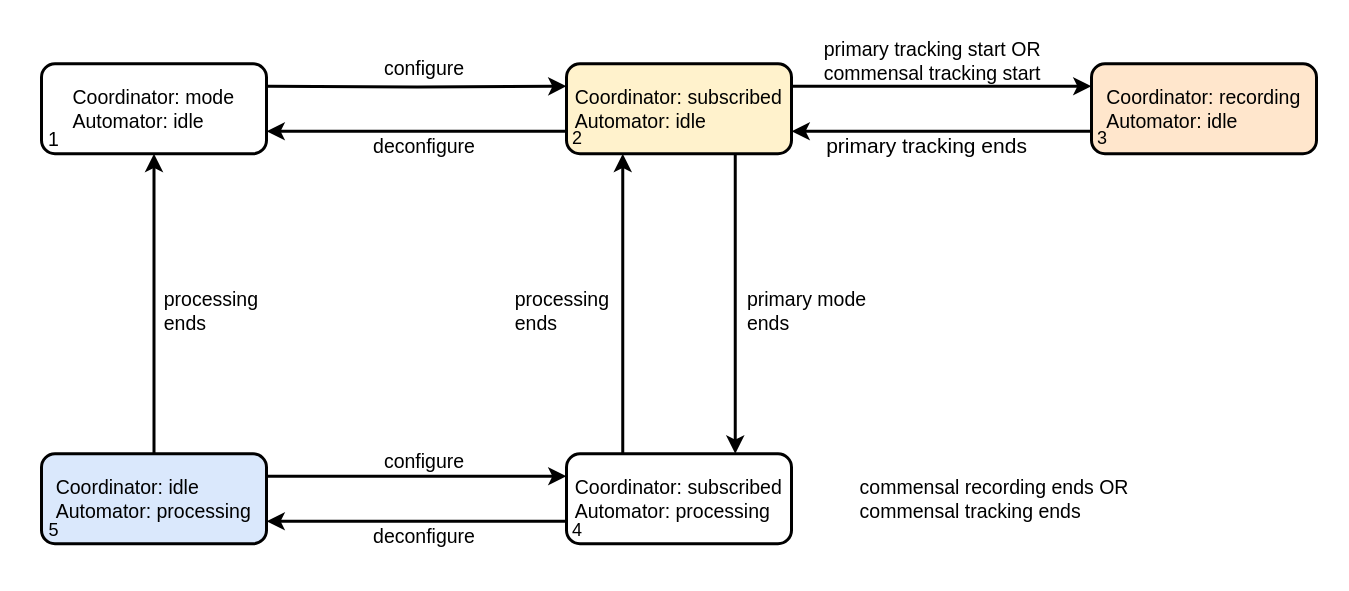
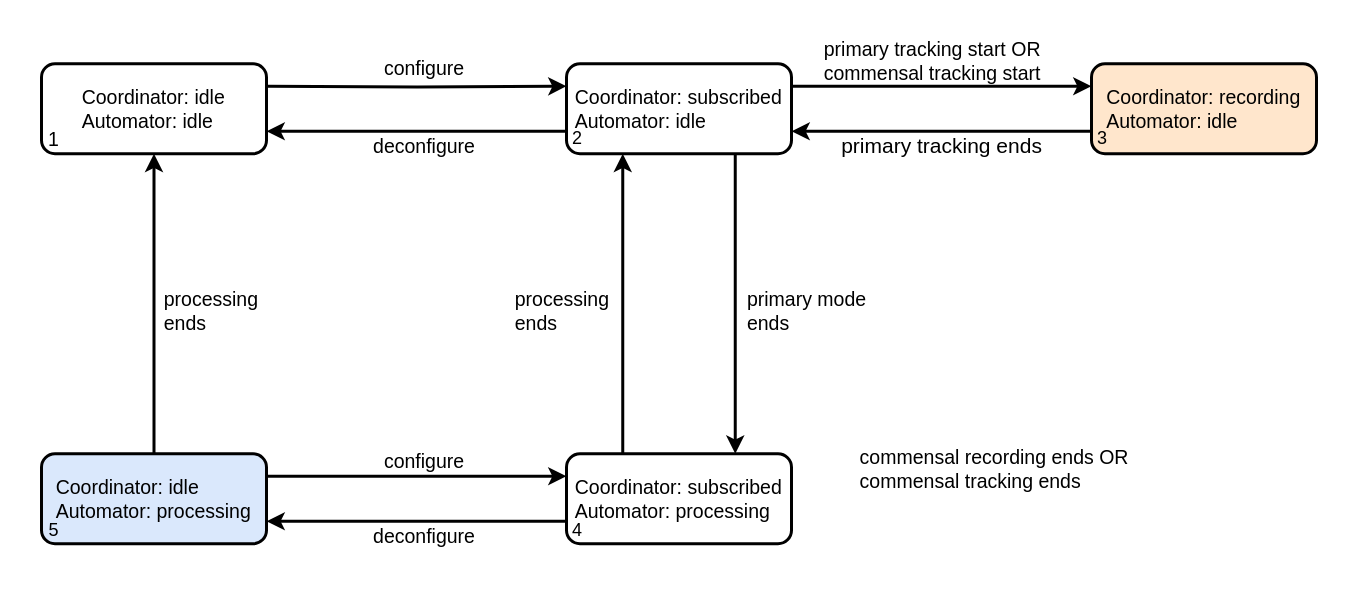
- <mxCell id="25" value="&lt;div style=&quot;font-size: 13px;&quot; align=&quot;left&quot;&gt;&lt;font style=&quot;font-size: 13px;&quot;&gt;Coordinator: mode&lt;/font&gt;&lt;/div&gt;&lt;div style=&quot;font-size: 13px;&quot; align=&quot;left&quot;&gt;&lt;font style=&quot;font-size: 13px;&quot;&gt;Automator: idle&lt;br&gt;&lt;/font&gt;&lt;/div&gt;" style="rounded=1;whiteSpace=wrap;html=1;strokeWidth=2;" vertex="1" parent="1"><mxGeometry x="27" y="42" width="150" height="60" as="geometry" /></mxCell>
+ <mxCell id="25" value="&lt;div style=&quot;font-size: 13px;&quot; align=&quot;left&quot;&gt;&lt;font style=&quot;font-size: 13px;&quot;&gt;Coordinator: idle&lt;/font&gt;&lt;/div&gt;&lt;div style=&quot;font-size: 13px;&quot; align=&quot;left&quot;&gt;&lt;font style=&quot;font-size: 13px;&quot;&gt;Automator: idle&lt;br&gt;&lt;/font&gt;&lt;/div&gt;" style="rounded=1;whiteSpace=wrap;html=1;strokeWidth=2;" vertex="1" parent="1"><mxGeometry x="27" y="42" width="150" height="60" as="geometry" /></mxCell>
- <mxCell id="5" value="&lt;div style=&quot;font-size: 13px;&quot; align=&quot;left&quot;&gt;&lt;font style=&quot;font-size: 13px;&quot;&gt;Coordinator: subscribed&lt;/font&gt;&lt;/div&gt;&lt;div style=&quot;font-size: 13px;&quot; align=&quot;left&quot;&gt;&lt;font style=&quot;font-size: 13px;&quot;&gt;Automator: idle&lt;br&gt;&lt;/font&gt;&lt;/div&gt;" style="rounded=1;whiteSpace=wrap;html=1;strokeWidth=2;fillColor=#fff2cc;" vertex="1" parent="1"><mxGeometry x="377" y="42" width="150" height="60" as="geometry" /></mxCell>
+ <mxCell id="5" value="&lt;div style=&quot;font-size: 13px;&quot; align=&quot;left&quot;&gt;&lt;font style=&quot;font-size: 13px;&quot;&gt;Coordinator: subscribed&lt;/font&gt;&lt;/div&gt;&lt;div style=&quot;font-size: 13px;&quot; align=&quot;left&quot;&gt;&lt;font style=&quot;font-size: 13px;&quot;&gt;Automator: idle&lt;br&gt;&lt;/font&gt;&lt;/div&gt;" style="rounded=1;whiteSpace=wrap;html=1;strokeWidth=2;" vertex="1" parent="1"><mxGeometry x="377" y="42" width="150" height="60" as="geometry" /></mxCell>
- <mxCell id="19" value="&lt;div style=&quot;font-size: 14px;&quot;&gt;primary tracking ends&lt;br&gt;&lt;/div&gt;" style="text;html=1;align=center;verticalAlign=middle;resizable=0;points=[];autosize=1;strokeColor=none;fillColor=none;strokeWidth=2;" vertex="1" parent="1"><mxGeometry x="537" y="82" width="160" height="30" as="geometry" /></mxCell>
+ <mxCell id="19" value="&lt;div style=&quot;font-size: 14px;&quot;&gt;primary tracking ends&lt;br&gt;&lt;/div&gt;" style="text;html=1;align=center;verticalAlign=middle;resizable=0;points=[];autosize=1;strokeColor=none;fillColor=none;strokeWidth=2;" vertex="1" parent="1"><mxGeometry x="547" y="82" width="160" height="30" as="geometry" /></mxCell>
- <mxCell id="21" value="&lt;div style=&quot;font-size: 13px;&quot; align=&quot;left&quot;&gt;&lt;font style=&quot;font-size: 13px;&quot;&gt;commensal recording ends OR&lt;br&gt;&lt;/font&gt;&lt;/div&gt;&lt;div style=&quot;font-size: 13px;&quot; align=&quot;left&quot;&gt;&lt;font style=&quot;font-size: 13px;&quot;&gt;commensal tracking ends &lt;br&gt;&lt;/font&gt;&lt;/div&gt;" style="text;html=1;align=center;verticalAlign=middle;resizable=0;points=[];autosize=1;strokeColor=none;fillColor=none;" vertex="1" parent="1"><mxGeometry x="562" y="312" width="200" height="40" as="geometry" /></mxCell>
+ <mxCell id="21" value="&lt;div style=&quot;font-size: 13px;&quot; align=&quot;left&quot;&gt;&lt;font style=&quot;font-size: 13px;&quot;&gt;commensal recording ends OR&lt;br&gt;&lt;/font&gt;&lt;/div&gt;&lt;div style=&quot;font-size: 13px;&quot; align=&quot;left&quot;&gt;&lt;font style=&quot;font-size: 13px;&quot;&gt;commensal tracking ends &lt;br&gt;&lt;/font&gt;&lt;/div&gt;" style="text;html=1;align=center;verticalAlign=middle;resizable=0;points=[];autosize=1;strokeColor=none;fillColor=none;" vertex="1" parent="1"><mxGeometry x="562" y="292" width="200" height="40" as="geometry" /></mxCell>
